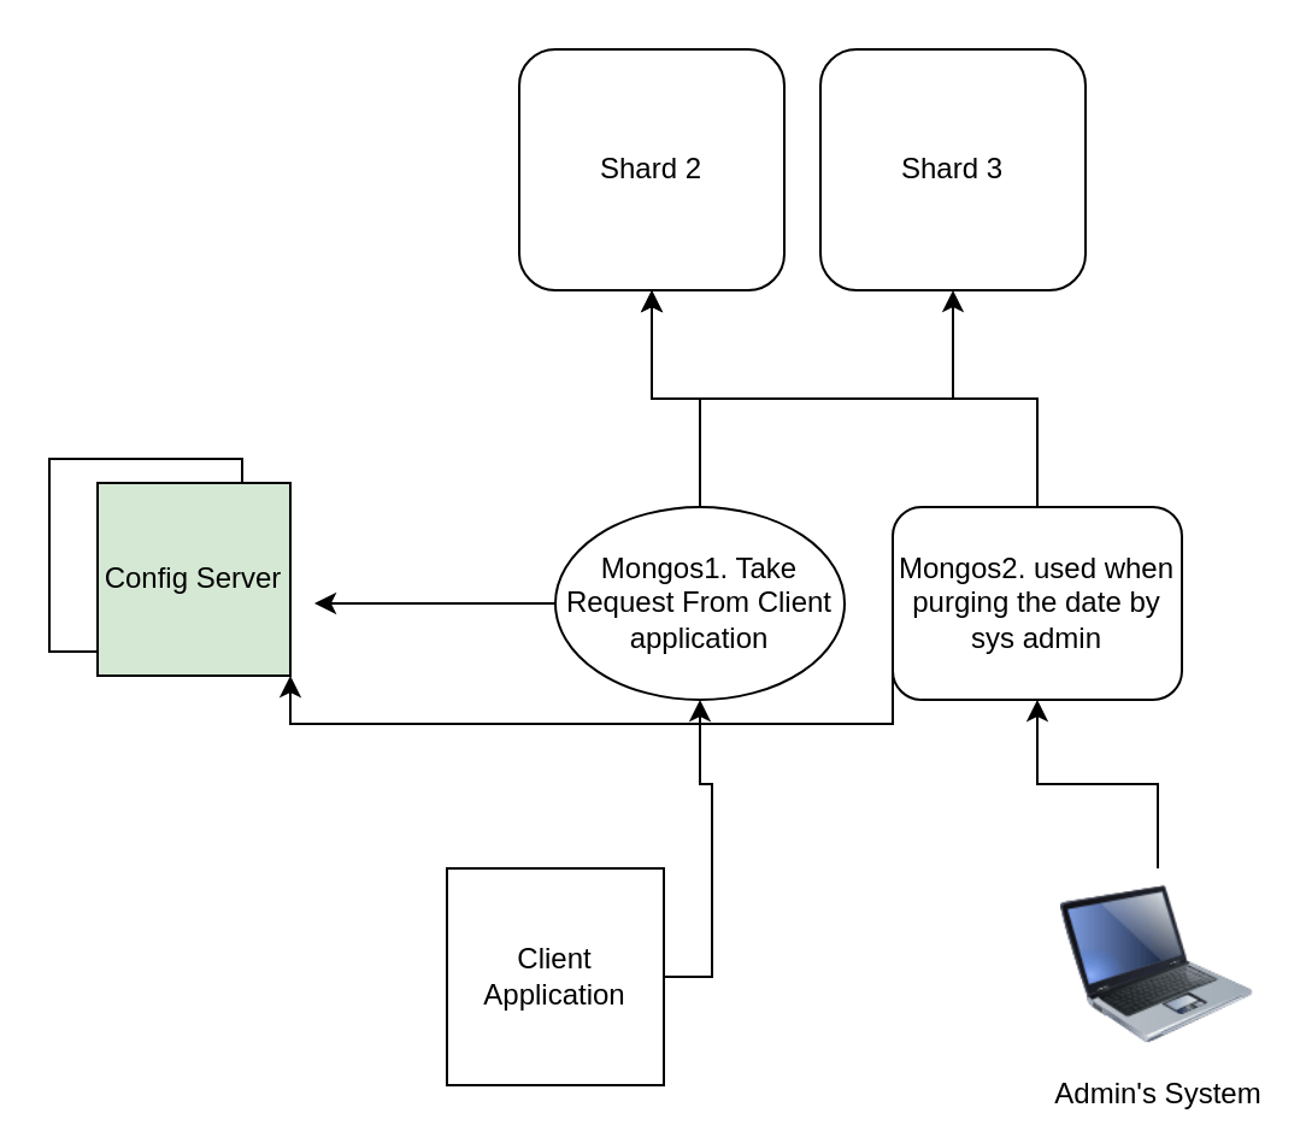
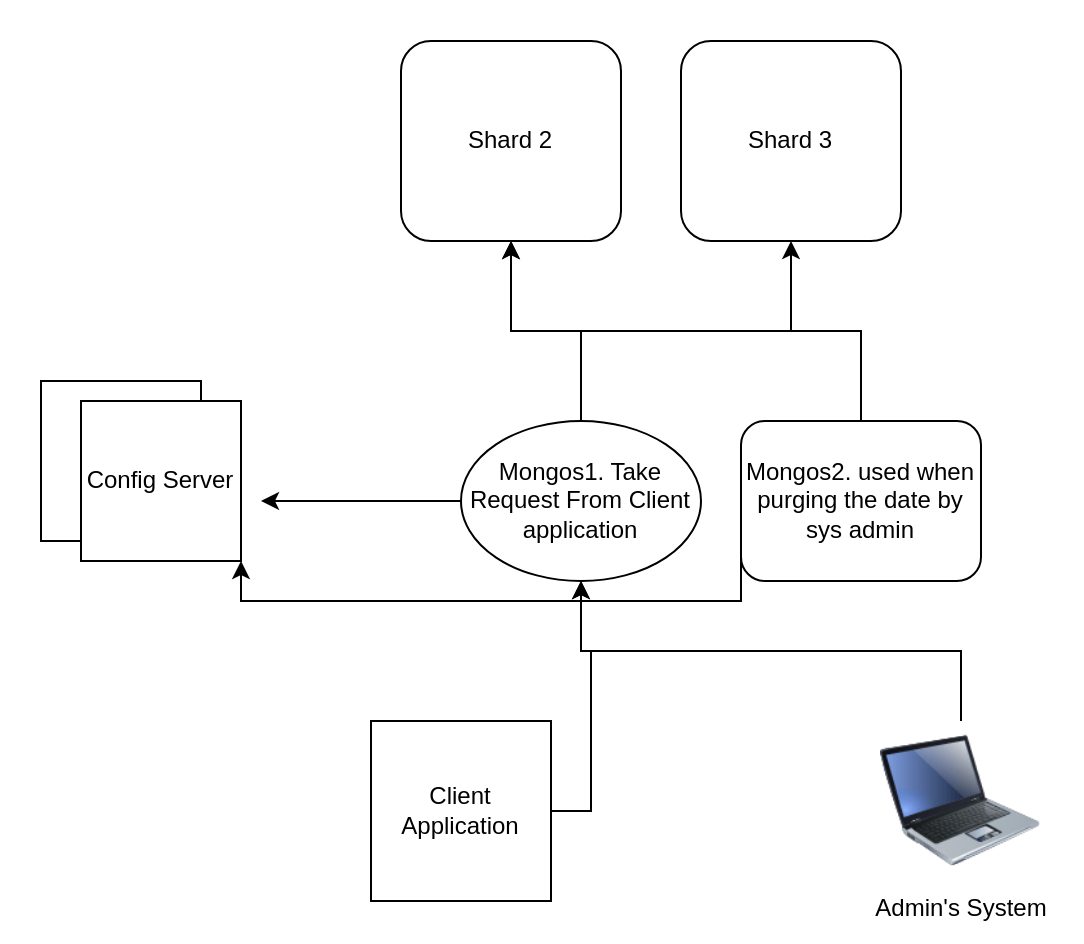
- <mxCell id="3" value="Shard 2" style="rounded=1;whiteSpace=wrap;html=1;" vertex="1" parent="1"><mxGeometry x="215" y="20" width="110" height="100" as="geometry" /></mxCell>
+ <mxCell id="3" value="Shard 2" style="rounded=1;whiteSpace=wrap;html=1;" vertex="1" parent="1"><mxGeometry x="200" y="20" width="110" height="100" as="geometry" /></mxCell>
- <mxCell id="14" value="Config Server" style="whiteSpace=wrap;html=1;aspect=fixed;fillColor=#d5e8d4;" vertex="1" parent="1"><mxGeometry x="40" y="200" width="80" height="80" as="geometry" /></mxCell>
+ <mxCell id="14" value="Config Server" style="whiteSpace=wrap;html=1;aspect=fixed;" vertex="1" parent="1"><mxGeometry x="40" y="200" width="80" height="80" as="geometry" /></mxCell>
- <mxCell id="15" style="edgeStyle=orthogonalEdgeStyle;rounded=0;orthogonalLoop=1;jettySize=auto;html=1;exitX=0.5;exitY=0;exitDx=0;exitDy=0;entryX=0.5;entryY=1;entryDx=0;entryDy=0;" edge="1" parent="1" source="16" target="12"><mxGeometry relative="1" as="geometry" /></mxCell>
+ <mxCell id="15" style="edgeStyle=orthogonalEdgeStyle;rounded=0;orthogonalLoop=1;jettySize=auto;html=1;exitX=0.5;exitY=0;exitDx=0;exitDy=0;" edge="1" parent="1" source="16" target="8"><mxGeometry relative="1" as="geometry" /></mxCell>
